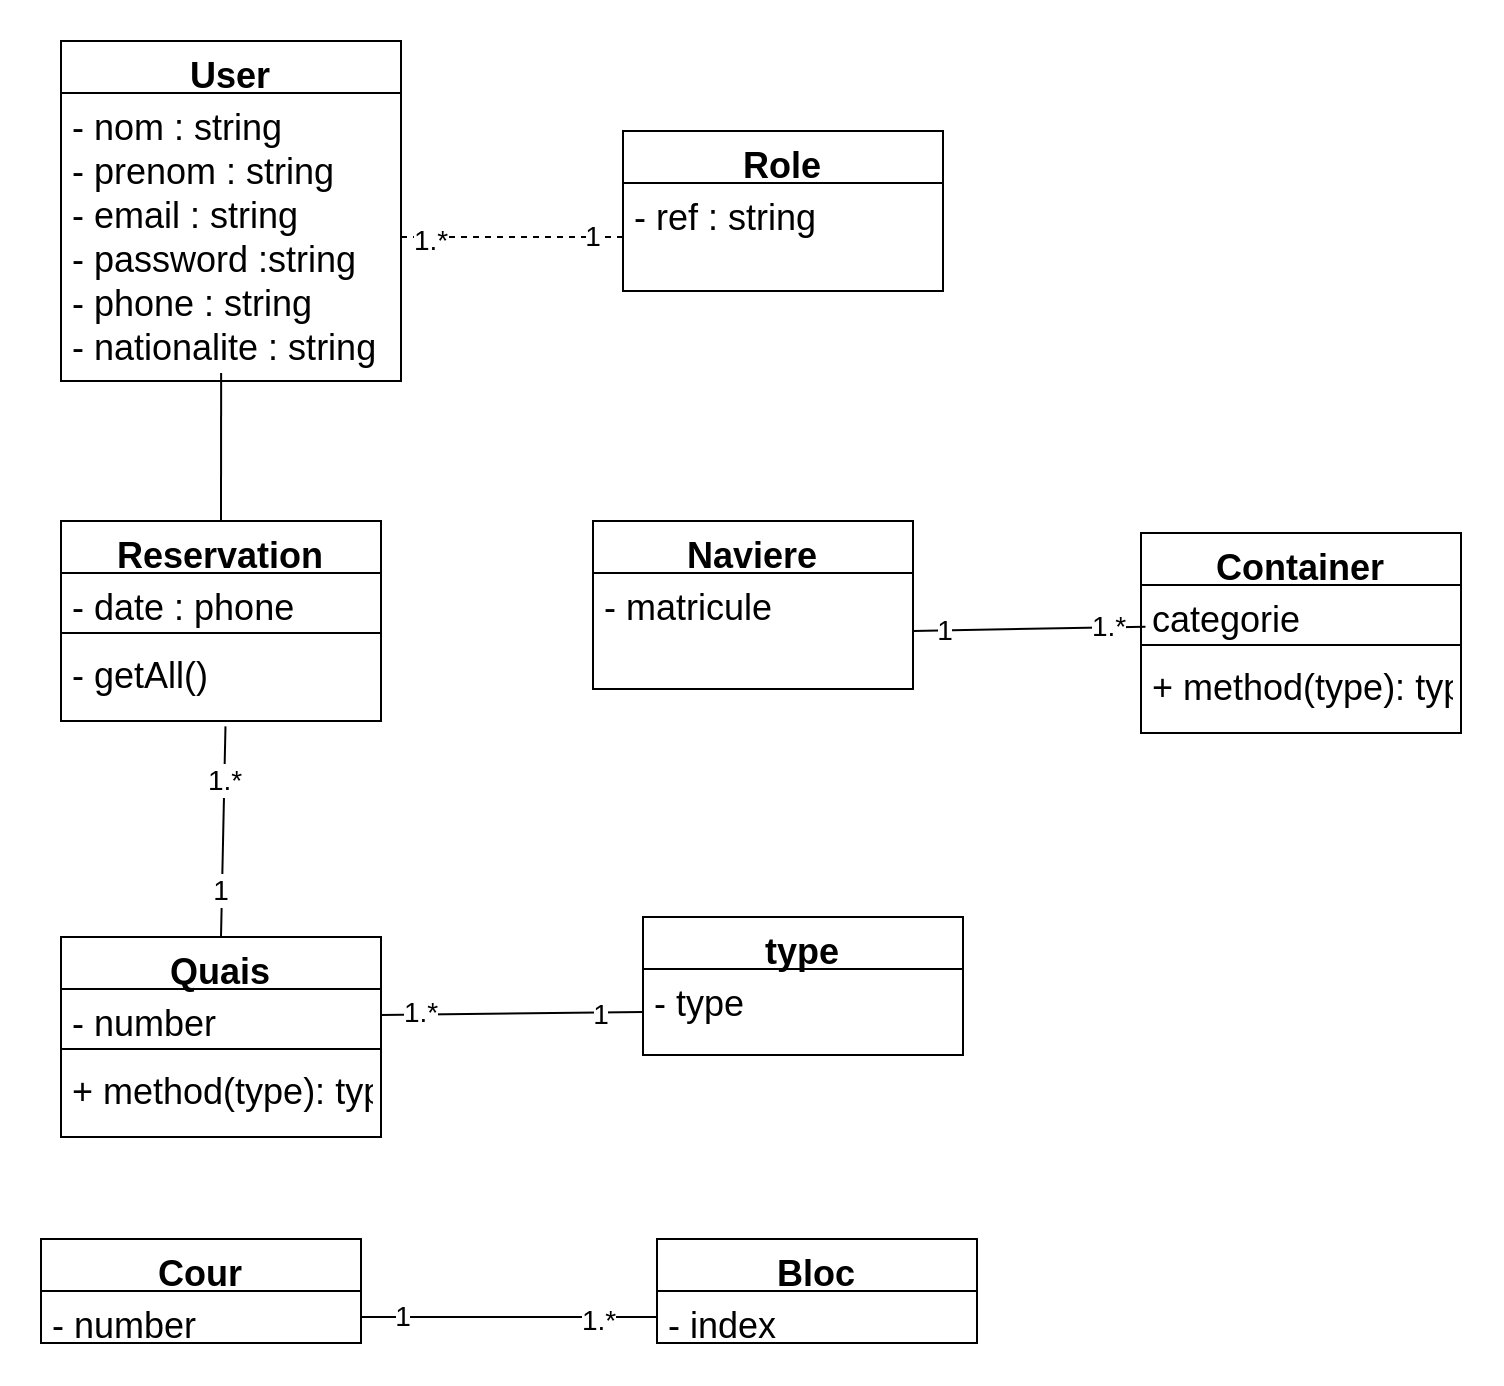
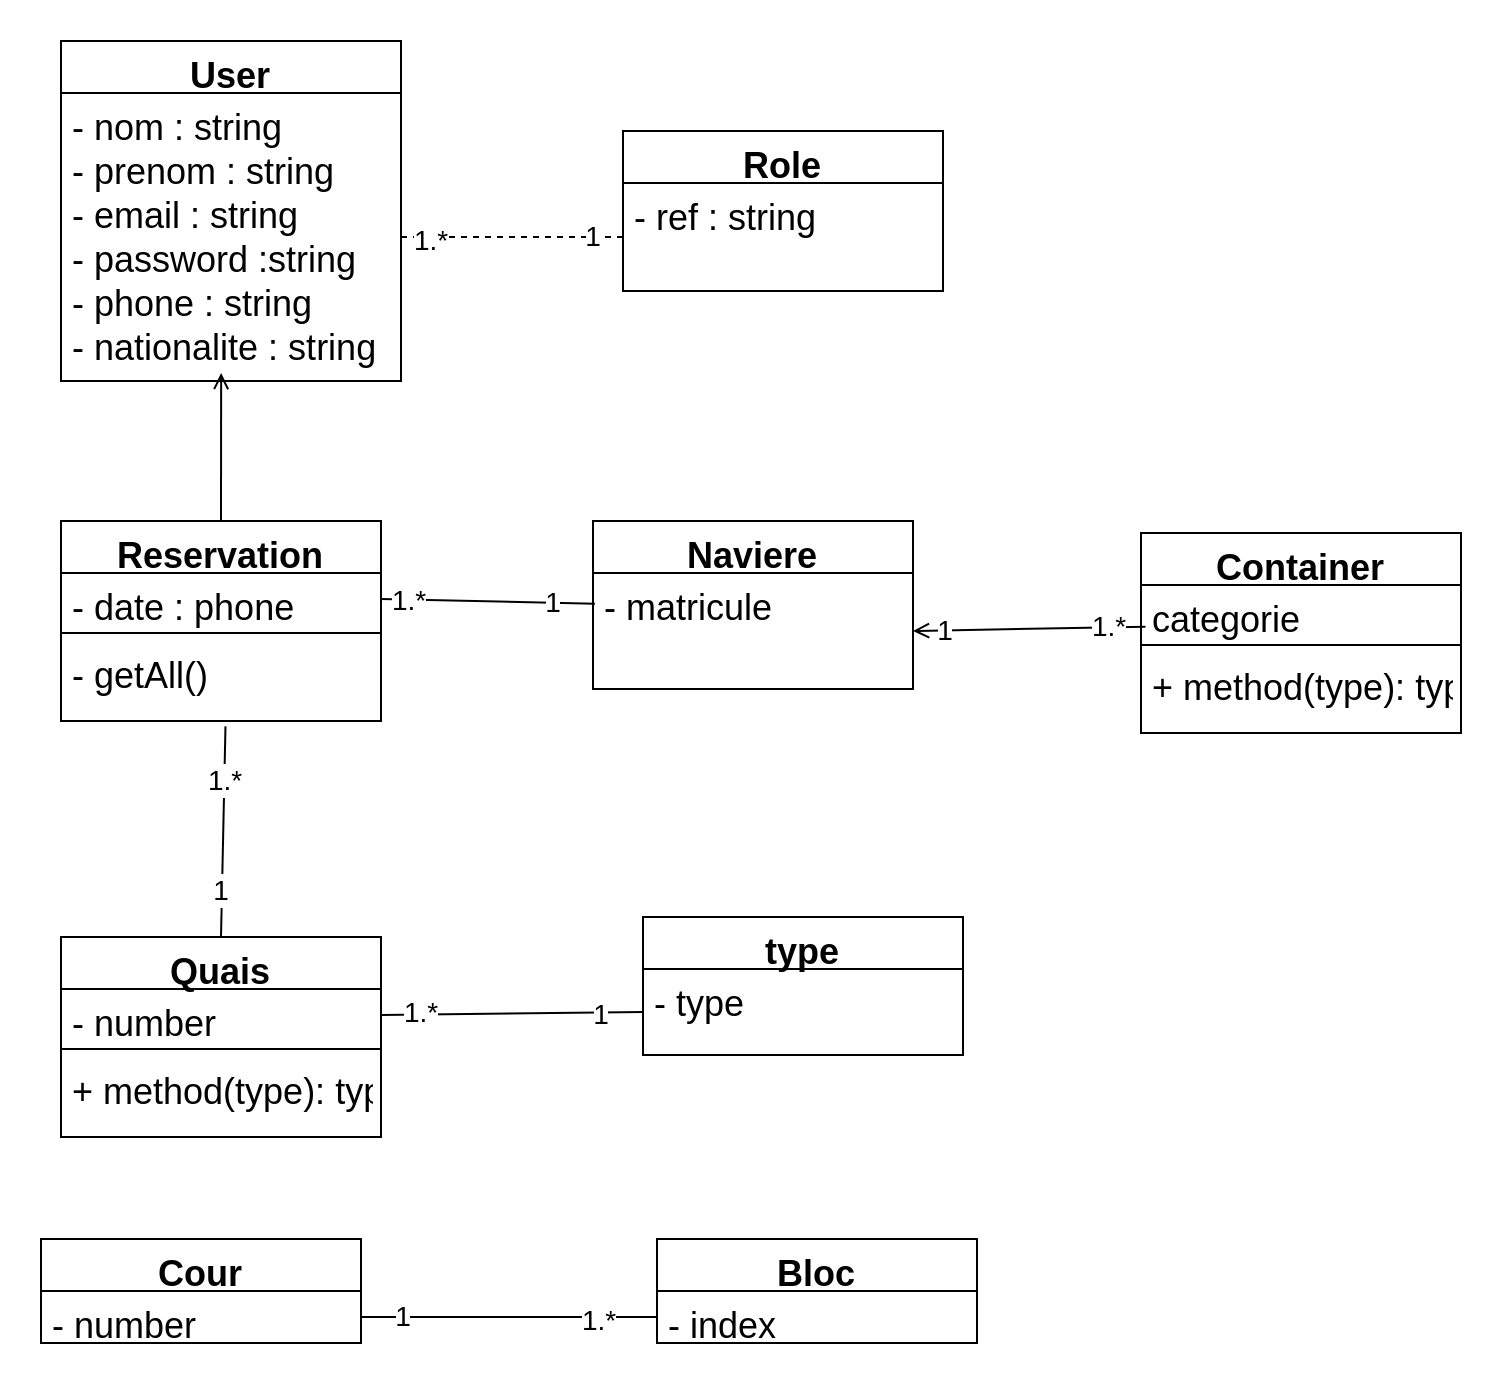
- <mxCell id="4" style="rounded=1;sketch=0;orthogonalLoop=1;jettySize=auto;html=1;exitX=0.5;exitY=0;exitDx=0;exitDy=0;entryX=0.471;entryY=0.972;entryDx=0;entryDy=0;entryPerimeter=0;endArrow=none;endFill=0;" edge="1" parent="1" source="5" target="3"><mxGeometry relative="1" as="geometry" /></mxCell>
+ <mxCell id="4" style="rounded=1;sketch=0;orthogonalLoop=1;jettySize=auto;html=1;exitX=0.5;exitY=0;exitDx=0;exitDy=0;entryX=0.471;entryY=0.972;entryDx=0;entryDy=0;entryPerimeter=0;endArrow=open;endFill=0;" edge="1" parent="1" source="5" target="3"><mxGeometry relative="1" as="geometry" /></mxCell>
+ <mxCell id="37" style="rounded=1;sketch=0;orthogonalLoop=1;jettySize=auto;html=1;exitX=1;exitY=0.5;exitDx=0;exitDy=0;endArrow=none;endFill=0;entryX=0.006;entryY=0.265;entryDx=0;entryDy=0;entryPerimeter=0;" edge="1" parent="1" source="6" target="22"><mxGeometry relative="1" as="geometry" /></mxCell>
+ <mxCell id="38" value="1.*" style="edgeLabel;html=1;align=center;verticalAlign=middle;resizable=0;points=[];fontSize=14;" vertex="1" connectable="0" parent="37"><mxGeometry x="-0.73" relative="1" as="geometry"><mxPoint as="offset" /></mxGeometry></mxCell>
+ <mxCell id="39" value="1" style="edgeLabel;html=1;align=center;verticalAlign=middle;resizable=0;points=[];fontSize=14;" vertex="1" connectable="0" parent="37"><mxGeometry x="0.608" relative="1" as="geometry"><mxPoint as="offset" /></mxGeometry></mxCell>
- <mxCell id="23" style="edgeStyle=none;rounded=1;sketch=0;orthogonalLoop=1;jettySize=auto;html=1;exitX=0.014;exitY=0.802;exitDx=0;exitDy=0;entryX=1;entryY=0.5;entryDx=0;entryDy=0;endArrow=none;endFill=0;exitPerimeter=0;" edge="1" parent="1" source="27" target="22"><mxGeometry relative="1" as="geometry" /></mxCell>
+ <mxCell id="23" style="edgeStyle=none;rounded=1;sketch=0;orthogonalLoop=1;jettySize=auto;html=1;exitX=0.014;exitY=0.802;exitDx=0;exitDy=0;entryX=1;entryY=0.5;entryDx=0;entryDy=0;endArrow=open;endFill=0;exitPerimeter=0;" edge="1" parent="1" source="27" target="22"><mxGeometry relative="1" as="geometry" /></mxCell>
